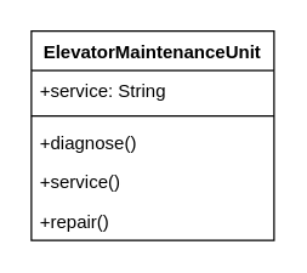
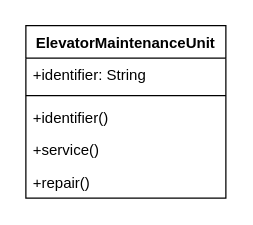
- <mxCell id="3" value="+service: String" style="text;strokeColor=none;fillColor=none;align=left;verticalAlign=top;spacingLeft=4;spacingRight=4;overflow=hidden;rotatable=0;points=[[0,0.5],[1,0.5]];portConstraint=eastwest;" vertex="1" parent="2"><mxGeometry y="26" width="160" height="26" as="geometry" /></mxCell>
+ <mxCell id="3" value="+identifier: String" style="text;strokeColor=none;fillColor=none;align=left;verticalAlign=top;spacingLeft=4;spacingRight=4;overflow=hidden;rotatable=0;points=[[0,0.5],[1,0.5]];portConstraint=eastwest;" vertex="1" parent="2"><mxGeometry y="26" width="160" height="26" as="geometry" /></mxCell>
- <mxCell id="5" value="+diagnose()" style="text;strokeColor=none;fillColor=none;align=left;verticalAlign=top;spacingLeft=4;spacingRight=4;overflow=hidden;rotatable=0;points=[[0,0.5],[1,0.5]];portConstraint=eastwest;" vertex="1" parent="2"><mxGeometry y="60" width="160" height="26" as="geometry" /></mxCell>
+ <mxCell id="5" value="+identifier()" style="text;strokeColor=none;fillColor=none;align=left;verticalAlign=top;spacingLeft=4;spacingRight=4;overflow=hidden;rotatable=0;points=[[0,0.5],[1,0.5]];portConstraint=eastwest;" vertex="1" parent="2"><mxGeometry y="60" width="160" height="26" as="geometry" /></mxCell>
